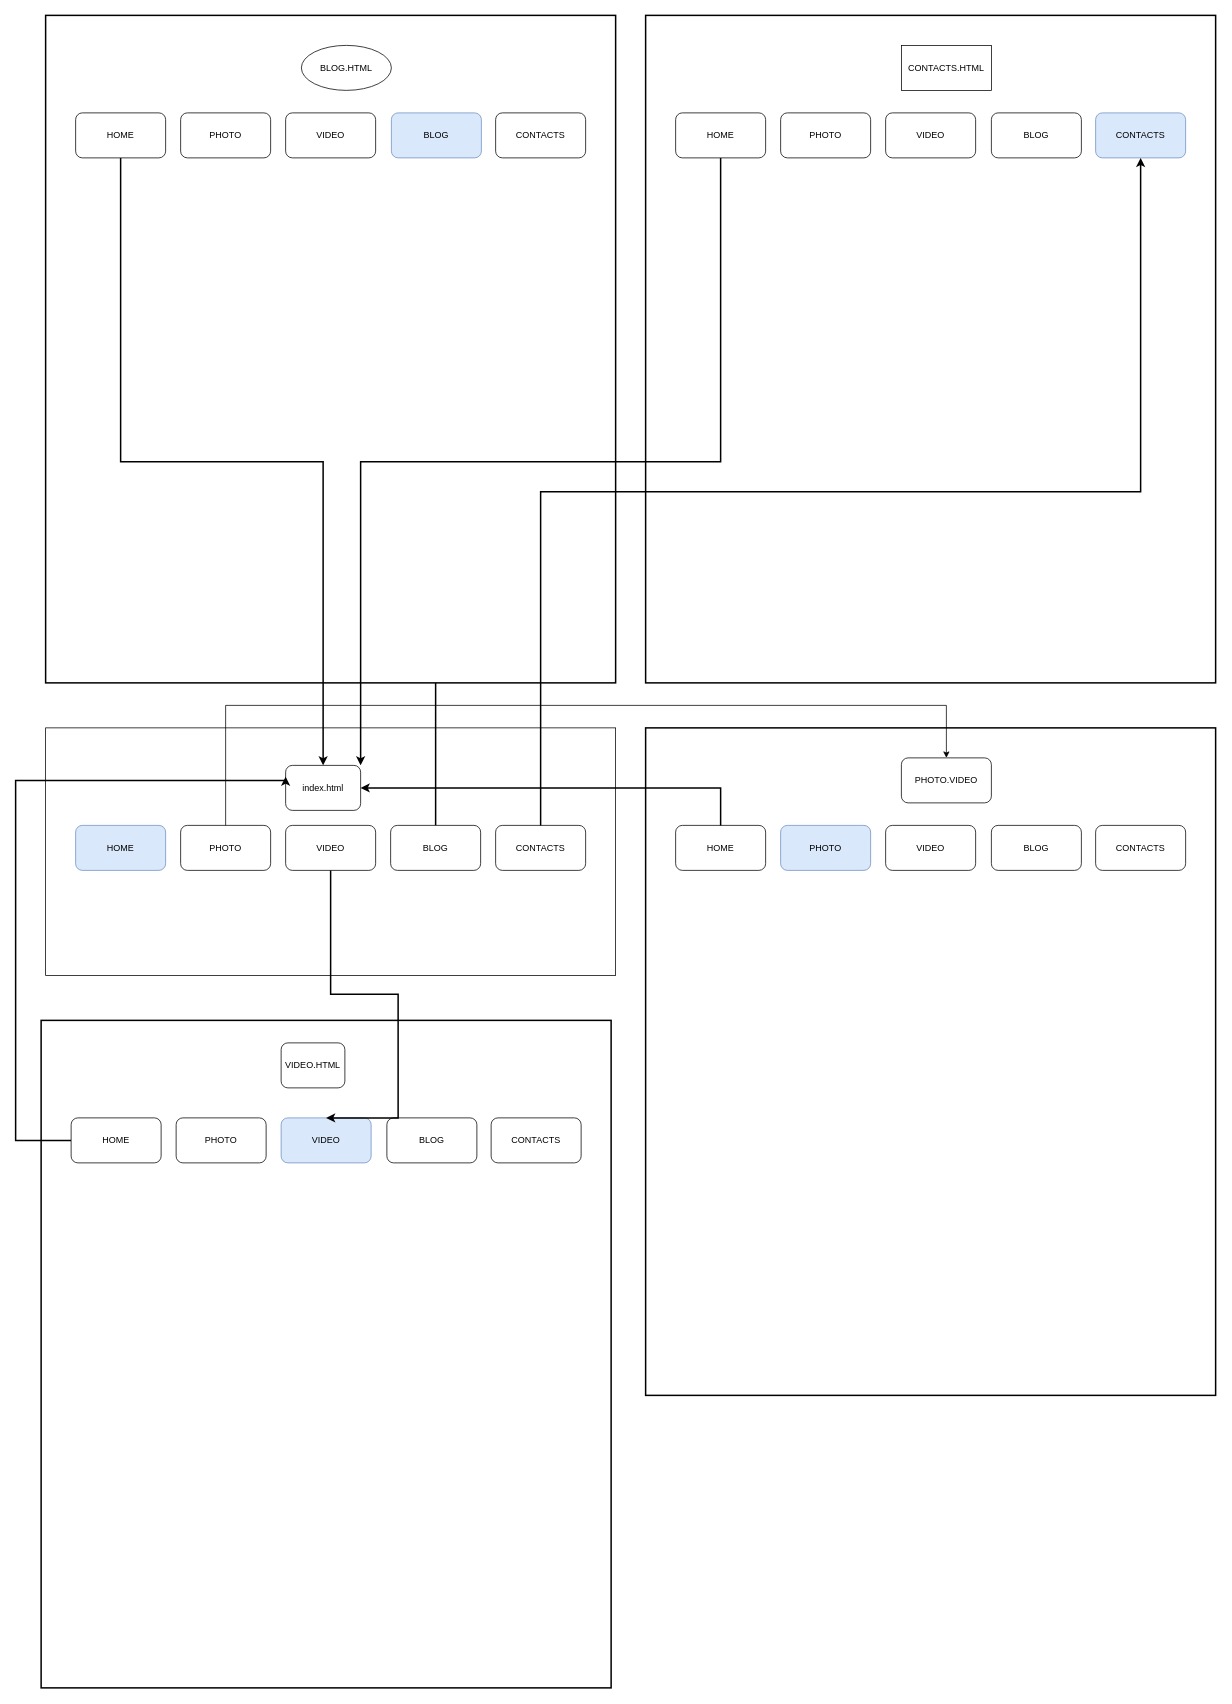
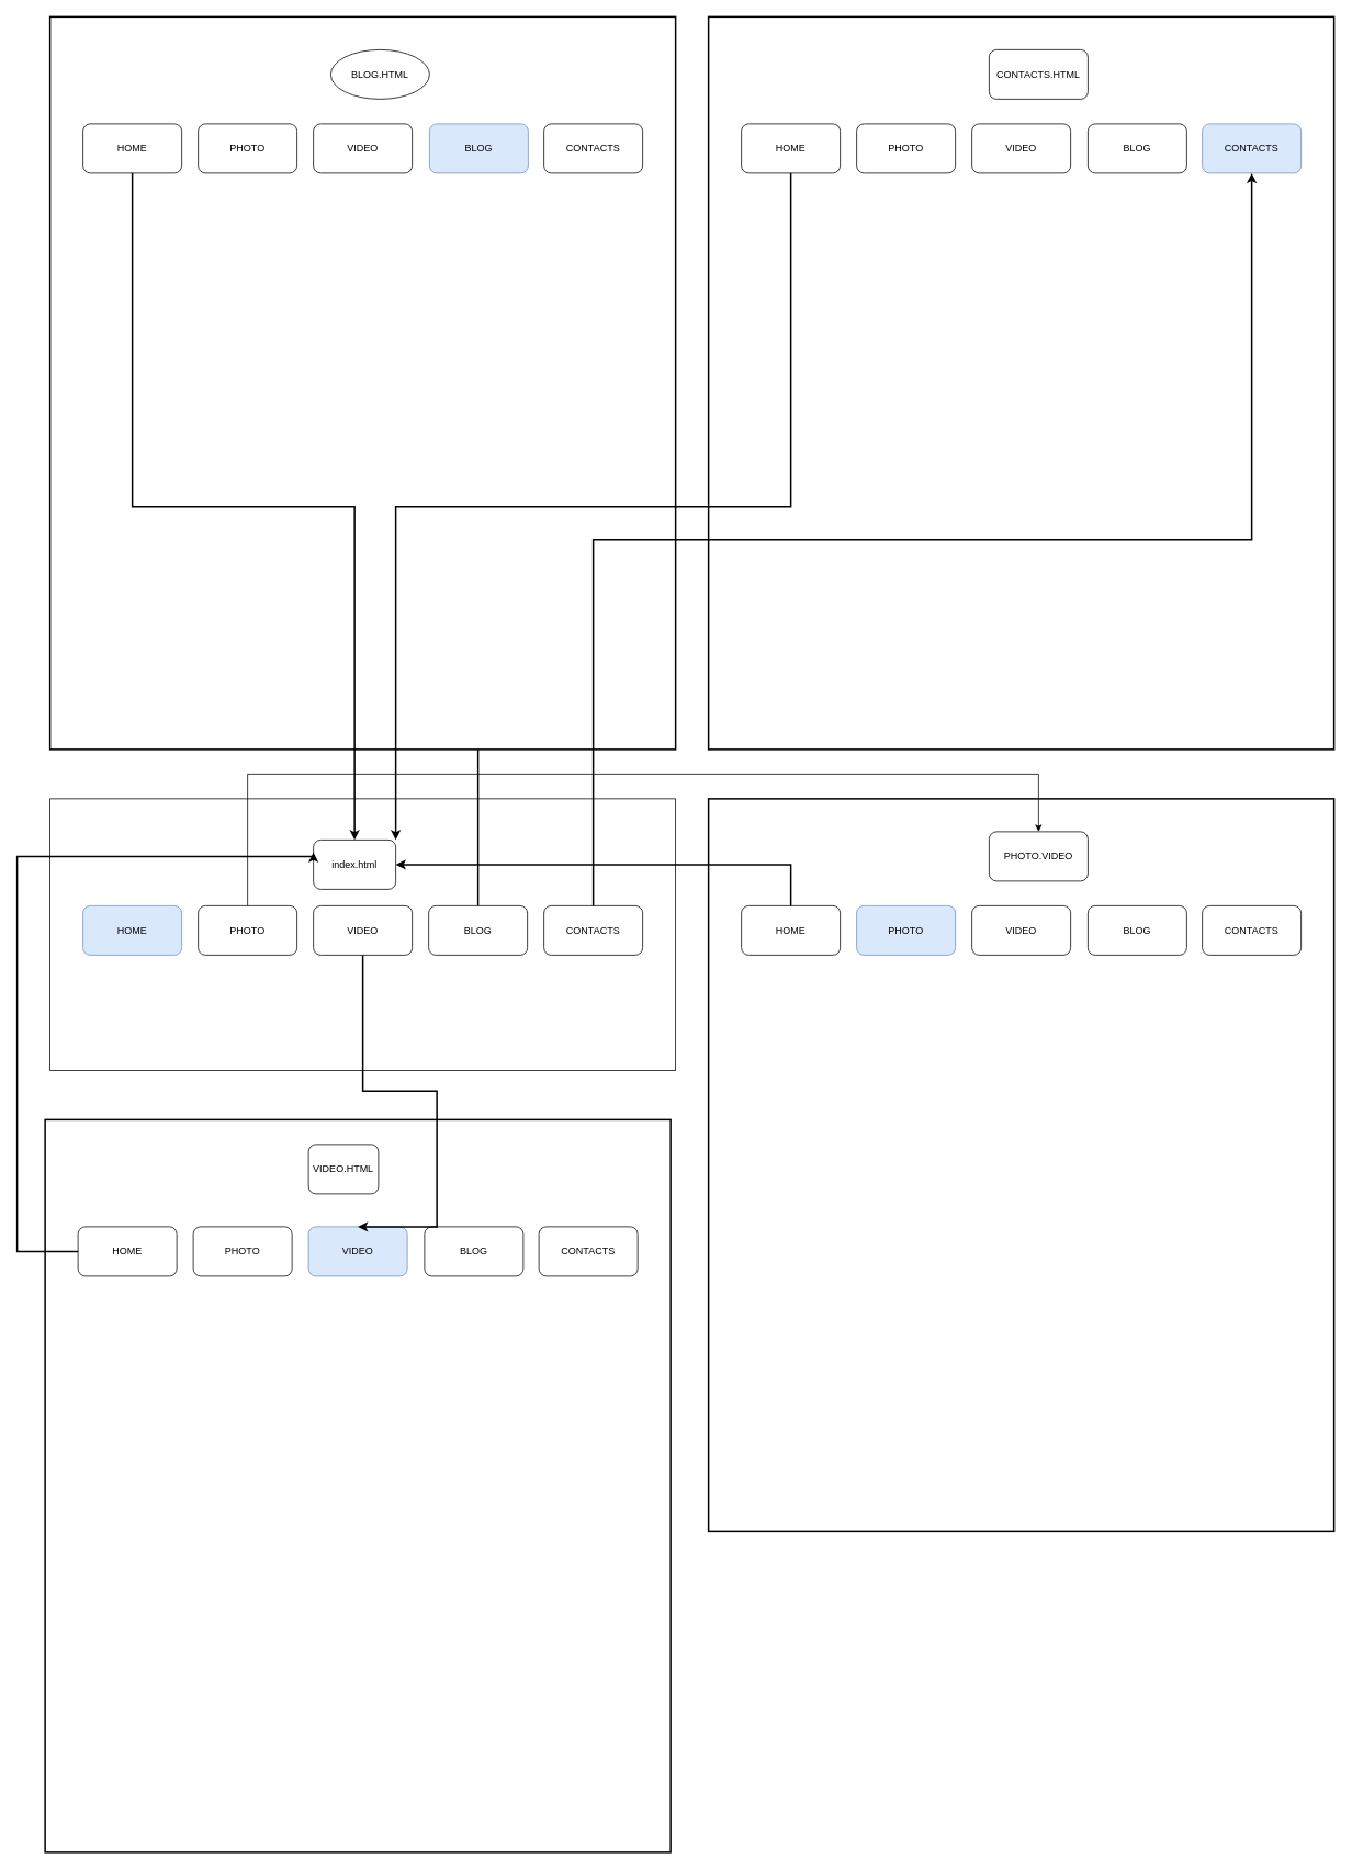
- <mxCell id="20" value="CONTACTS.HTML" style="whiteSpace=wrap;html=1;rounded=0;" vertex="1" parent="1"><mxGeometry x="1201" y="60" width="120" height="60" as="geometry" /></mxCell>
+ <mxCell id="20" value="CONTACTS.HTML" style="rounded=1;whiteSpace=wrap;html=1;" vertex="1" parent="1"><mxGeometry x="1201" y="60" width="120" height="60" as="geometry" /></mxCell>
